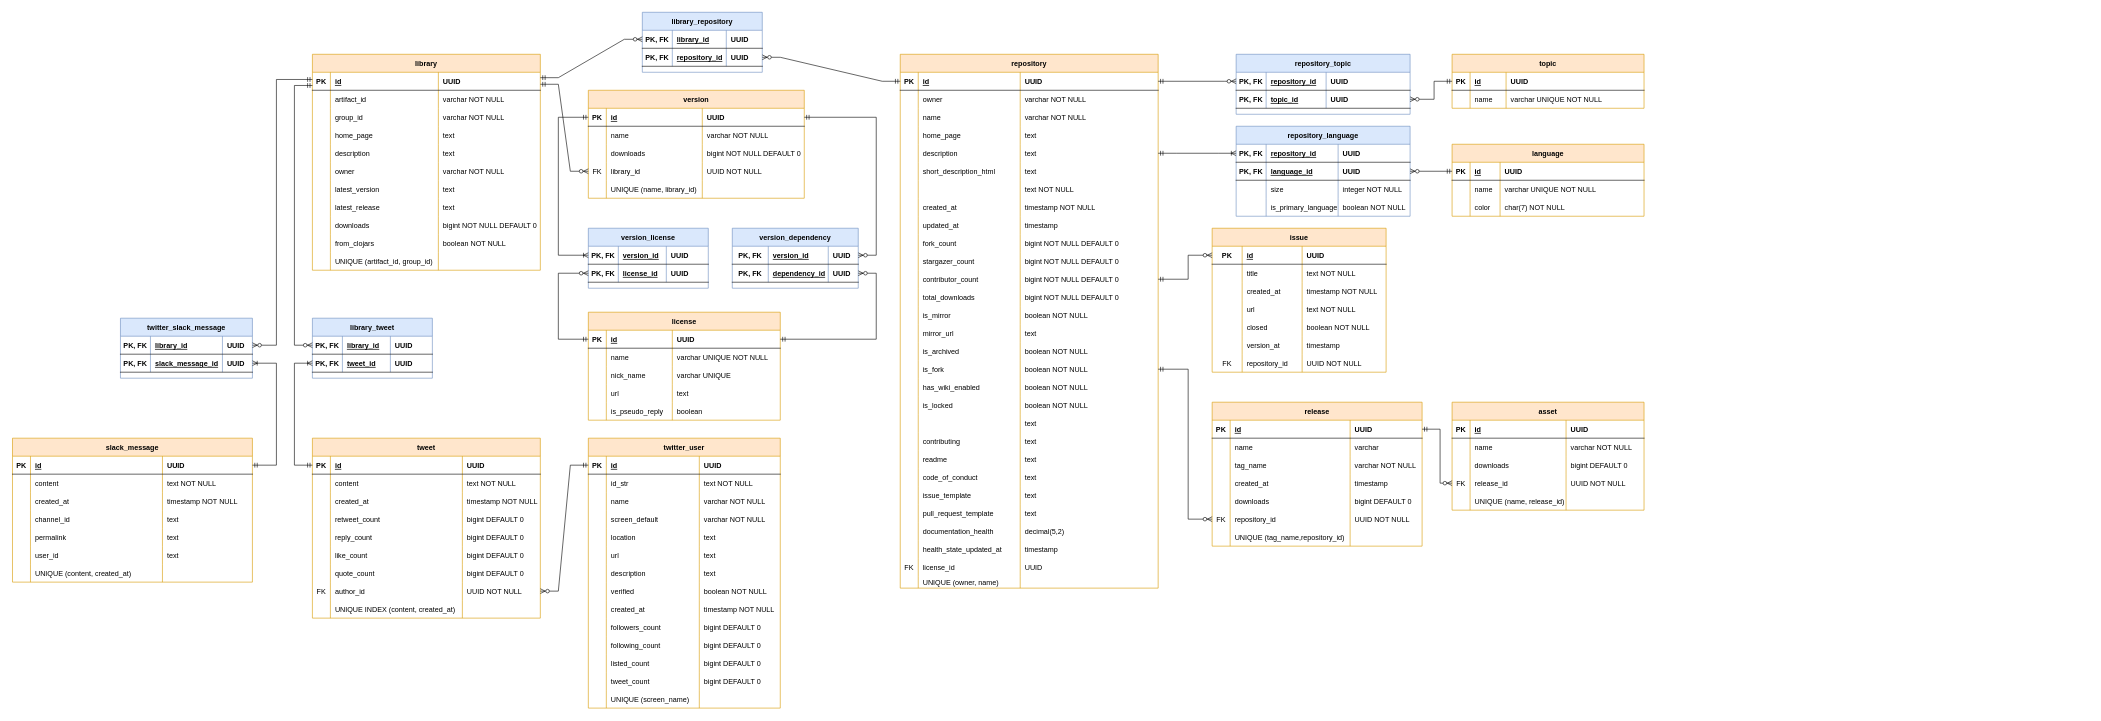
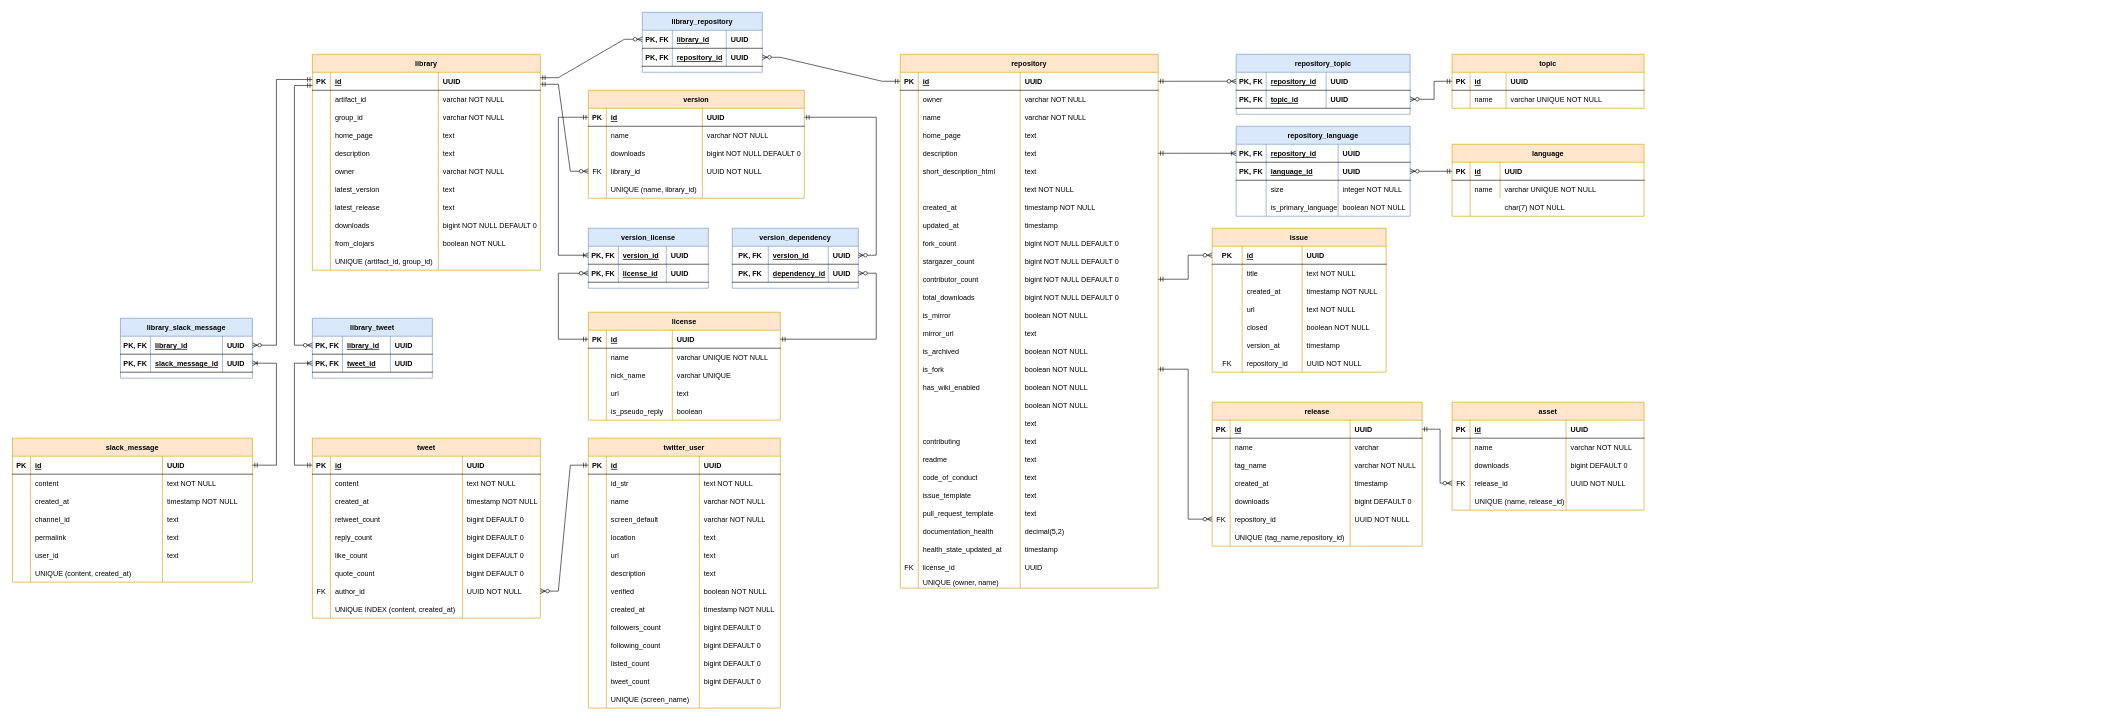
- <mxCell id="255" value="color" style="shape=partialRectangle;connectable=0;fillColor=none;top=0;left=0;bottom=0;right=0;align=left;spacingLeft=6;overflow=hidden;fontStyle=0" parent="253" vertex="1"><mxGeometry x="30" width="50" height="30" as="geometry"><mxRectangle width="50" height="30" as="alternateBounds" /></mxGeometry></mxCell>
- <mxCell id="495" value="twitter_slack_message" style="shape=table;startSize=30;container=1;collapsible=1;childLayout=tableLayout;fixedRows=1;rowLines=0;fontStyle=1;align=center;resizeLast=1;fillColor=#dae8fc;strokeColor=#6c8ebf;" vertex="1" parent="1"><mxGeometry x="200" y="530" width="220" height="100" as="geometry" /></mxCell>
+ <mxCell id="495" value="library_slack_message" style="shape=table;startSize=30;container=1;collapsible=1;childLayout=tableLayout;fixedRows=1;rowLines=0;fontStyle=1;align=center;resizeLast=1;fillColor=#dae8fc;strokeColor=#6c8ebf;" vertex="1" parent="1"><mxGeometry x="200" y="530" width="220" height="100" as="geometry" /></mxCell>
- <mxCell id="183" value="is_locked" style="shape=partialRectangle;connectable=0;fillColor=none;top=0;left=0;bottom=0;right=0;align=left;spacingLeft=6;overflow=hidden;" parent="181" vertex="1"><mxGeometry x="30" width="170" height="30" as="geometry"><mxRectangle width="170" height="30" as="alternateBounds" /></mxGeometry></mxCell>
